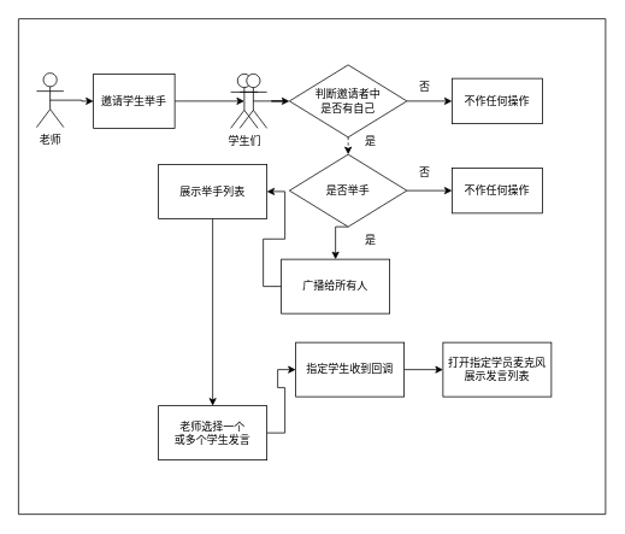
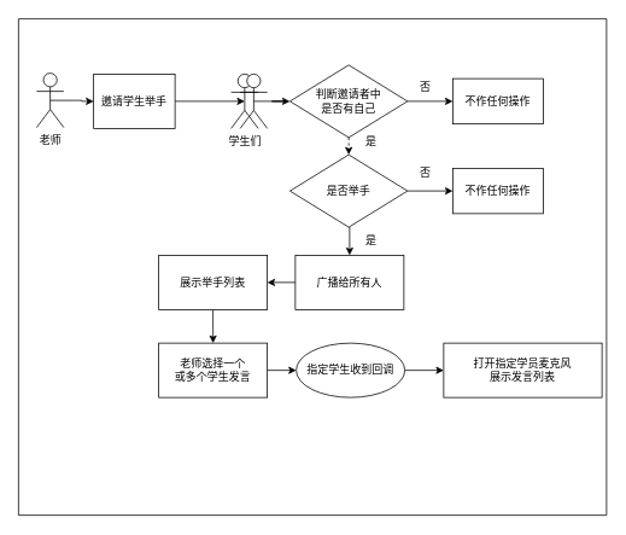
- <mxCell id="23" value="展示举手列表" style="rounded=0;whiteSpace=wrap;html=1;" vertex="1" parent="2"><mxGeometry x="155" y="161" width="120" height="60" as="geometry" /></mxCell>
+ <mxCell id="23" value="展示举手列表" style="rounded=0;whiteSpace=wrap;html=1;" vertex="1" parent="2"><mxGeometry x="155" y="261" width="120" height="60" as="geometry" /></mxCell>
- <mxCell id="21" value="广播给所有人" style="rounded=0;whiteSpace=wrap;html=1;" vertex="1" parent="2"><mxGeometry x="291" y="266" width="120" height="60" as="geometry" /></mxCell>
+ <mxCell id="21" value="广播给所有人" style="rounded=0;whiteSpace=wrap;html=1;" vertex="1" parent="2"><mxGeometry x="306" y="261" width="120" height="60" as="geometry" /></mxCell>
- <mxCell id="27" value="指定学生收到回调" style="rounded=0;whiteSpace=wrap;html=1;" vertex="1" parent="2"><mxGeometry x="307" y="358" width="120" height="60" as="geometry" /></mxCell>
+ <mxCell id="27" value="指定学生收到回调" style="ellipse;whiteSpace=wrap;html=1;" vertex="1" parent="2"><mxGeometry x="307" y="358" width="120" height="60" as="geometry" /></mxCell>
- <mxCell id="30" value="打开指定学员麦克风&lt;br&gt;展示发言列表" style="rounded=0;whiteSpace=wrap;html=1;" vertex="1" parent="2"><mxGeometry x="470" y="358" width="120" height="60" as="geometry" /></mxCell>
+ <mxCell id="30" value="打开指定学员麦克风&lt;br&gt;展示发言列表" style="rounded=0;whiteSpace=wrap;html=1;" vertex="1" parent="2"><mxGeometry x="470" y="358" width="175" height="60" as="geometry" /></mxCell>
- <mxCell id="25" value="老师选择一个&lt;br&gt;或多个学生发言" style="rounded=0;whiteSpace=wrap;html=1;" vertex="1" parent="2"><mxGeometry x="155" y="428" width="120" height="60" as="geometry" /></mxCell>
+ <mxCell id="25" value="老师选择一个&lt;br&gt;或多个学生发言" style="rounded=0;whiteSpace=wrap;html=1;" vertex="1" parent="2"><mxGeometry x="155" y="358" width="120" height="60" as="geometry" /></mxCell>
